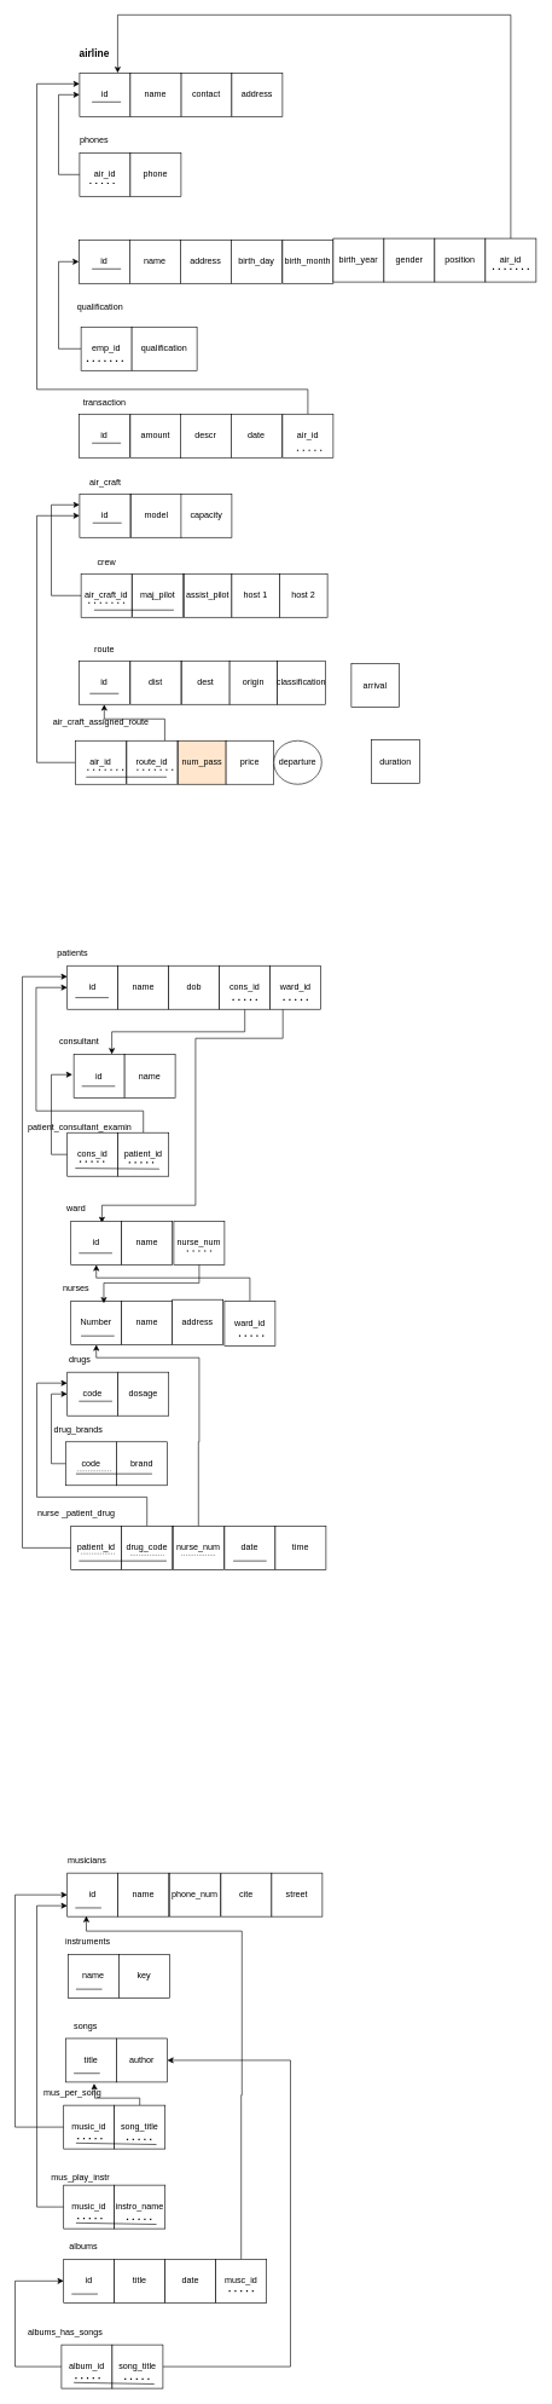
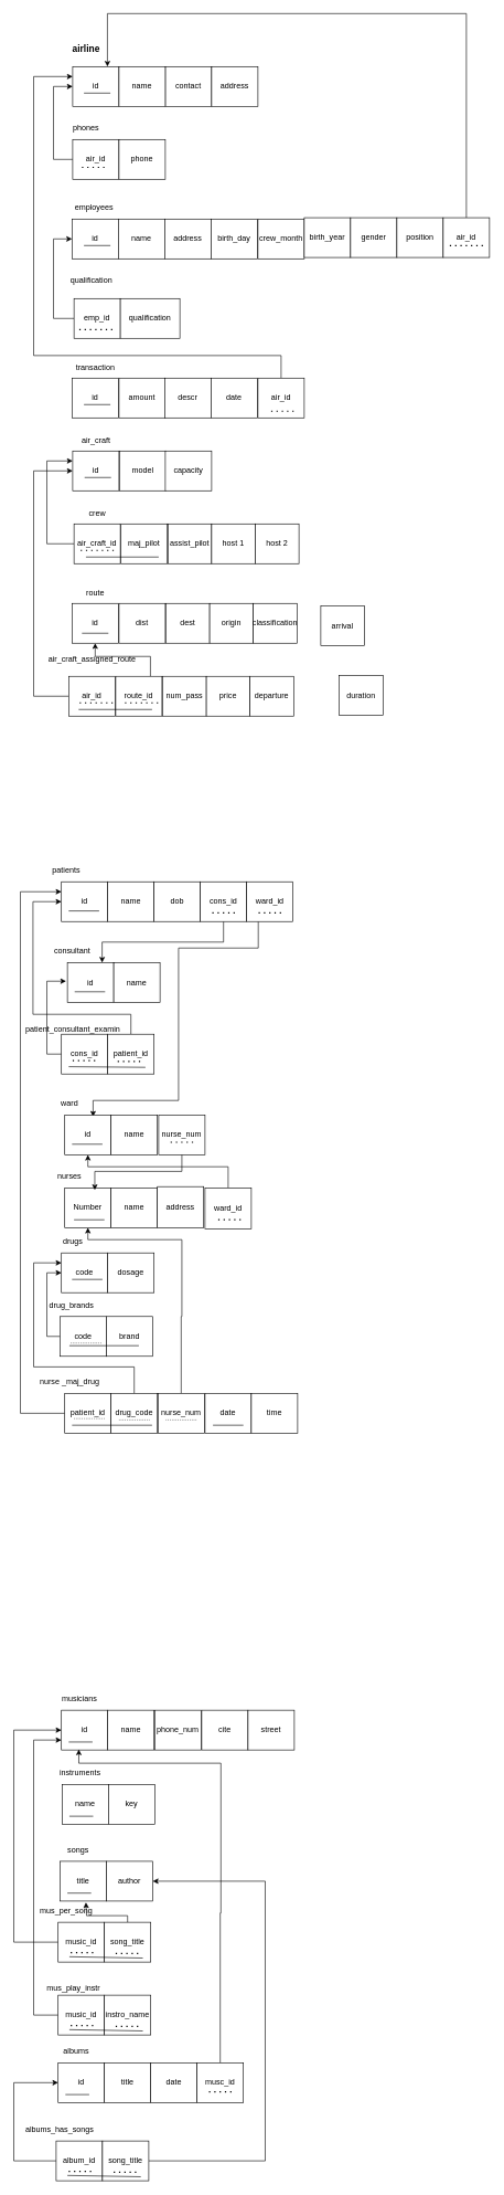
+ <mxCell id="12" value="employees" style="text;html=1;align=center;verticalAlign=middle;resizable=0;points=[];autosize=1;strokeColor=none;fillColor=none;" vertex="1" parent="1"><mxGeometry x="101" y="298" width="80" height="30" as="geometry" /></mxCell>
- <mxCell id="16" value="birth_month" style="rounded=0;whiteSpace=wrap;html=1;" vertex="1" parent="1"><mxGeometry x="389" y="330" width="70" height="60" as="geometry" /></mxCell>
+ <mxCell id="16" value="crew_month" style="rounded=0;whiteSpace=wrap;html=1;" vertex="1" parent="1"><mxGeometry x="389" y="330" width="70" height="60" as="geometry" /></mxCell>
- <mxCell id="62" value="num_pass" style="rounded=0;whiteSpace=wrap;html=1;fillColor=#ffe6cc;" vertex="1" parent="1"><mxGeometry x="245" y="1020" width="66" height="60" as="geometry" /></mxCell>
+ <mxCell id="62" value="num_pass" style="rounded=0;whiteSpace=wrap;html=1;" vertex="1" parent="1"><mxGeometry x="245" y="1020" width="66" height="60" as="geometry" /></mxCell>
- <mxCell id="65" value="departure" style="ellipse;whiteSpace=wrap;html=1;" vertex="1" parent="1"><mxGeometry x="377" y="1020" width="66" height="60" as="geometry" /></mxCell>
+ <mxCell id="65" value="departure" style="rounded=0;whiteSpace=wrap;html=1;" vertex="1" parent="1"><mxGeometry x="377" y="1020" width="66" height="60" as="geometry" /></mxCell>
- <mxCell id="118" value="nurse _patient_drug" style="text;html=1;align=center;verticalAlign=middle;resizable=0;points=[];autosize=1;strokeColor=none;fillColor=none;" vertex="1" parent="1"><mxGeometry x="39" y="2070" width="130" height="30" as="geometry" /></mxCell>
+ <mxCell id="118" value="nurse _maj_drug" style="text;html=1;align=center;verticalAlign=middle;resizable=0;points=[];autosize=1;strokeColor=none;fillColor=none;" vertex="1" parent="1"><mxGeometry x="39" y="2070" width="130" height="30" as="geometry" /></mxCell>
